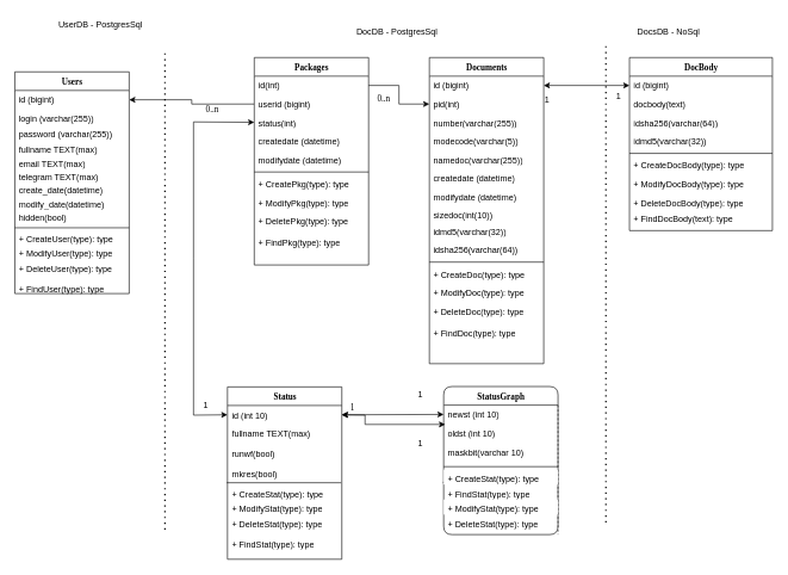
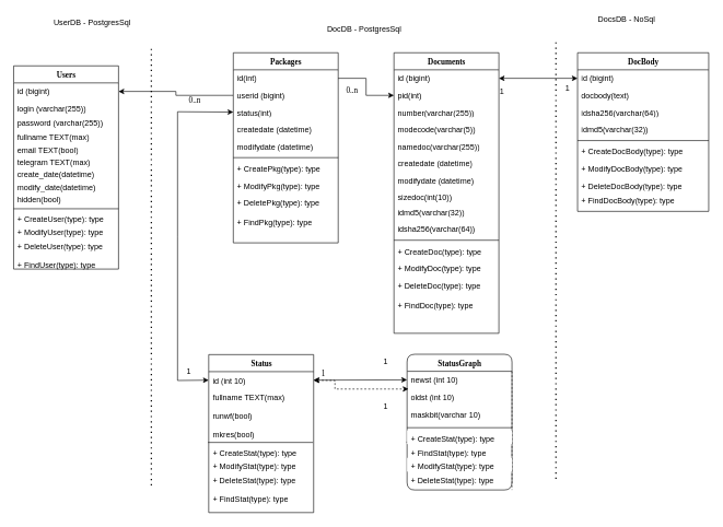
- <mxCell id="76" value="DocsDB - NoSql" style="text;html=1;align=center;verticalAlign=middle;whiteSpace=wrap;rounded=0;" parent="1" vertex="1"><mxGeometry x="860" y="30" width="150" height="30" as="geometry" /></mxCell>
+ <mxCell id="76" value="DocsDB - NoSql" style="text;html=1;align=center;verticalAlign=middle;whiteSpace=wrap;rounded=0;" parent="1" vertex="1"><mxGeometry x="880" y="15" width="150" height="30" as="geometry" /></mxCell>
- <mxCell id="7" value="email TEXT(max)" style="text;html=1;strokeColor=none;fillColor=none;align=left;verticalAlign=top;spacingLeft=4;spacingRight=4;whiteSpace=wrap;overflow=hidden;rotatable=0;points=[[0,0.5],[1,0.5]];portConstraint=eastwest;" parent="2" vertex="1"><mxGeometry y="115" width="160" height="19" as="geometry" /></mxCell>
+ <mxCell id="7" value="email TEXT(bool)" style="text;html=1;strokeColor=none;fillColor=none;align=left;verticalAlign=top;spacingLeft=4;spacingRight=4;whiteSpace=wrap;overflow=hidden;rotatable=0;points=[[0,0.5],[1,0.5]];portConstraint=eastwest;" parent="2" vertex="1"><mxGeometry y="115" width="160" height="19" as="geometry" /></mxCell>
- <mxCell id="26" value="+ FindDocBody(text): type" style="text;html=1;strokeColor=none;fillColor=none;align=left;verticalAlign=top;spacingLeft=4;spacingRight=4;whiteSpace=wrap;overflow=hidden;rotatable=0;points=[[0,0.5],[1,0.5]];portConstraint=eastwest;" parent="17" vertex="1"><mxGeometry y="212" width="200" height="30" as="geometry" /></mxCell>
+ <mxCell id="26" value="+ FindDocBody(type): type" style="text;html=1;strokeColor=none;fillColor=none;align=left;verticalAlign=top;spacingLeft=4;spacingRight=4;whiteSpace=wrap;overflow=hidden;rotatable=0;points=[[0,0.5],[1,0.5]];portConstraint=eastwest;" parent="17" vertex="1"><mxGeometry y="212" width="200" height="30" as="geometry" /></mxCell>
- <mxCell id="77" value="" style="endArrow=classic;startArrow=classic;html=1;rounded=0;exitX=1;exitY=0.5;exitDx=0;exitDy=0;entryX=0.013;entryY=0.036;entryDx=0;entryDy=0;entryPerimeter=0;" parent="1" source="46" target="57" edge="1"><mxGeometry width="50" height="50" relative="1" as="geometry"><mxPoint x="580" y="430" as="sourcePoint" /><mxPoint x="630" y="380" as="targetPoint" /><Array as="points"><mxPoint x="510" y="580" /><mxPoint x="510" y="593" /></Array></mxGeometry></mxCell>
+ <mxCell id="77" value="" style="endArrow=classic;startArrow=classic;html=1;rounded=0;exitX=1;exitY=0.5;exitDx=0;exitDy=0;entryX=0.013;entryY=0.036;entryDx=0;entryDy=0;entryPerimeter=0;dashed=1;" parent="1" source="46" target="57" edge="1"><mxGeometry width="50" height="50" relative="1" as="geometry"><mxPoint x="580" y="430" as="sourcePoint" /><mxPoint x="630" y="380" as="targetPoint" /><Array as="points"><mxPoint x="510" y="580" /><mxPoint x="510" y="593" /></Array></mxGeometry></mxCell>
